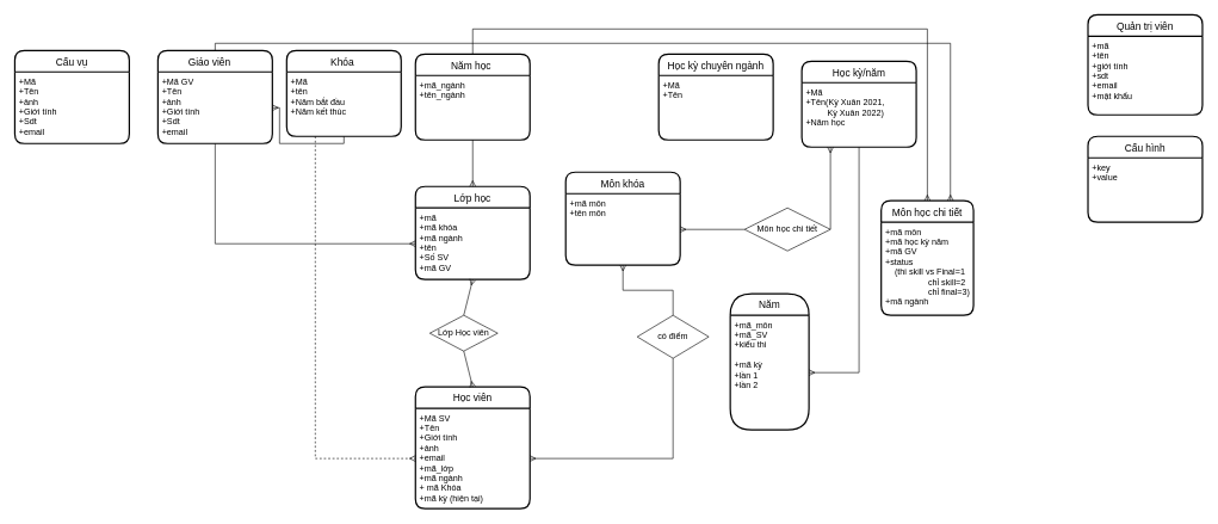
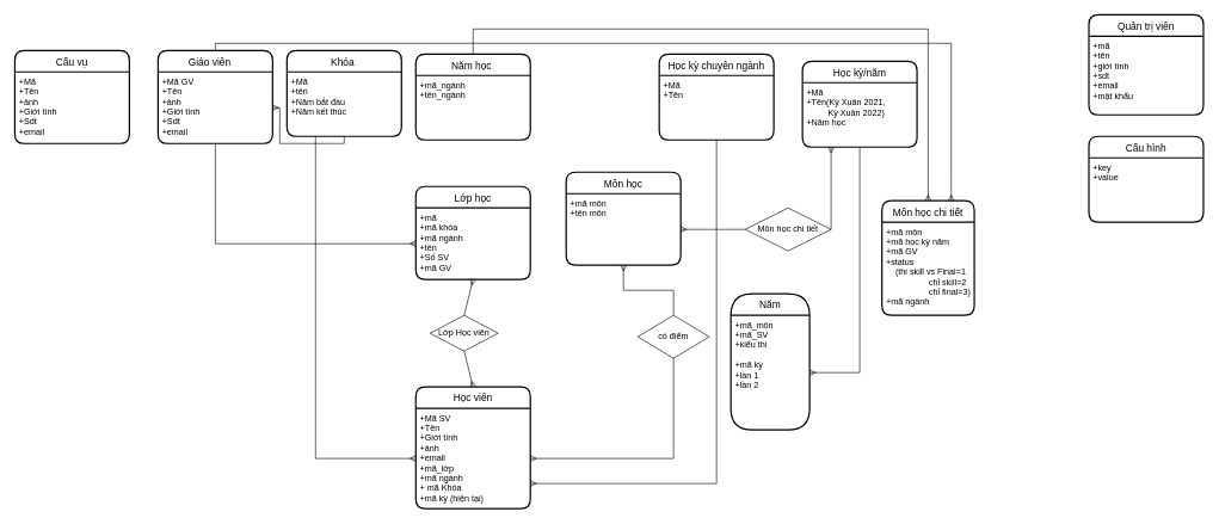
- <mxCell id="35" value="" style="fontSize=12;html=1;endArrow=ERmany;rounded=0;entryX=0.5;entryY=0;entryDx=0;entryDy=0;exitX=0.5;exitY=1;exitDx=0;exitDy=0;" parent="1" source="17" target="8" edge="1"><mxGeometry width="100" height="100" relative="1" as="geometry"><mxPoint x="700" y="440" as="sourcePoint" /><mxPoint x="800" y="340" as="targetPoint" /></mxGeometry></mxCell>
- <mxCell id="10" value="Môn khóa" style="swimlane;childLayout=stackLayout;horizontal=1;startSize=30;horizontalStack=0;rounded=1;fontSize=14;fontStyle=0;strokeWidth=2;resizeParent=0;resizeLast=1;shadow=0;dashed=0;align=center;" parent="1" vertex="1"><mxGeometry x="790" y="240" width="160" height="130" as="geometry" /></mxCell>
+ <mxCell id="10" value="Môn học" style="swimlane;childLayout=stackLayout;horizontal=1;startSize=30;horizontalStack=0;rounded=1;fontSize=14;fontStyle=0;strokeWidth=2;resizeParent=0;resizeLast=1;shadow=0;dashed=0;align=center;" parent="1" vertex="1"><mxGeometry x="790" y="240" width="160" height="130" as="geometry" /></mxCell>
+ <mxCell id="38" value="" style="edgeStyle=orthogonalEdgeStyle;fontSize=12;html=1;endArrow=ERmany;rounded=0;entryX=1;entryY=0.75;entryDx=0;entryDy=0;exitX=0.5;exitY=1;exitDx=0;exitDy=0;" parent="1" source="37" target="5" edge="1"><mxGeometry width="100" height="100" relative="1" as="geometry"><mxPoint x="830" y="450" as="sourcePoint" /><mxPoint x="930" y="350" as="targetPoint" /></mxGeometry></mxCell>
- <mxCell id="29" value="" style="edgeStyle=orthogonalEdgeStyle;fontSize=12;html=1;endArrow=ERmany;rounded=0;entryX=0;entryY=0.5;entryDx=0;entryDy=0;exitX=0.25;exitY=1;exitDx=0;exitDy=0;dashed=1;" parent="1" source="23" target="5" edge="1"><mxGeometry width="100" height="100" relative="1" as="geometry"><mxPoint x="310" y="80" as="sourcePoint" /><mxPoint x="1100" y="80" as="targetPoint" /><Array as="points"><mxPoint x="440" y="640" /></Array></mxGeometry></mxCell>
+ <mxCell id="29" value="" style="edgeStyle=orthogonalEdgeStyle;fontSize=12;html=1;endArrow=ERmany;rounded=0;entryX=0;entryY=0.5;entryDx=0;entryDy=0;exitX=0.25;exitY=1;exitDx=0;exitDy=0;" parent="1" source="23" target="5" edge="1"><mxGeometry width="100" height="100" relative="1" as="geometry"><mxPoint x="310" y="80" as="sourcePoint" /><mxPoint x="1100" y="80" as="targetPoint" /><Array as="points"><mxPoint x="440" y="640" /></Array></mxGeometry></mxCell>
